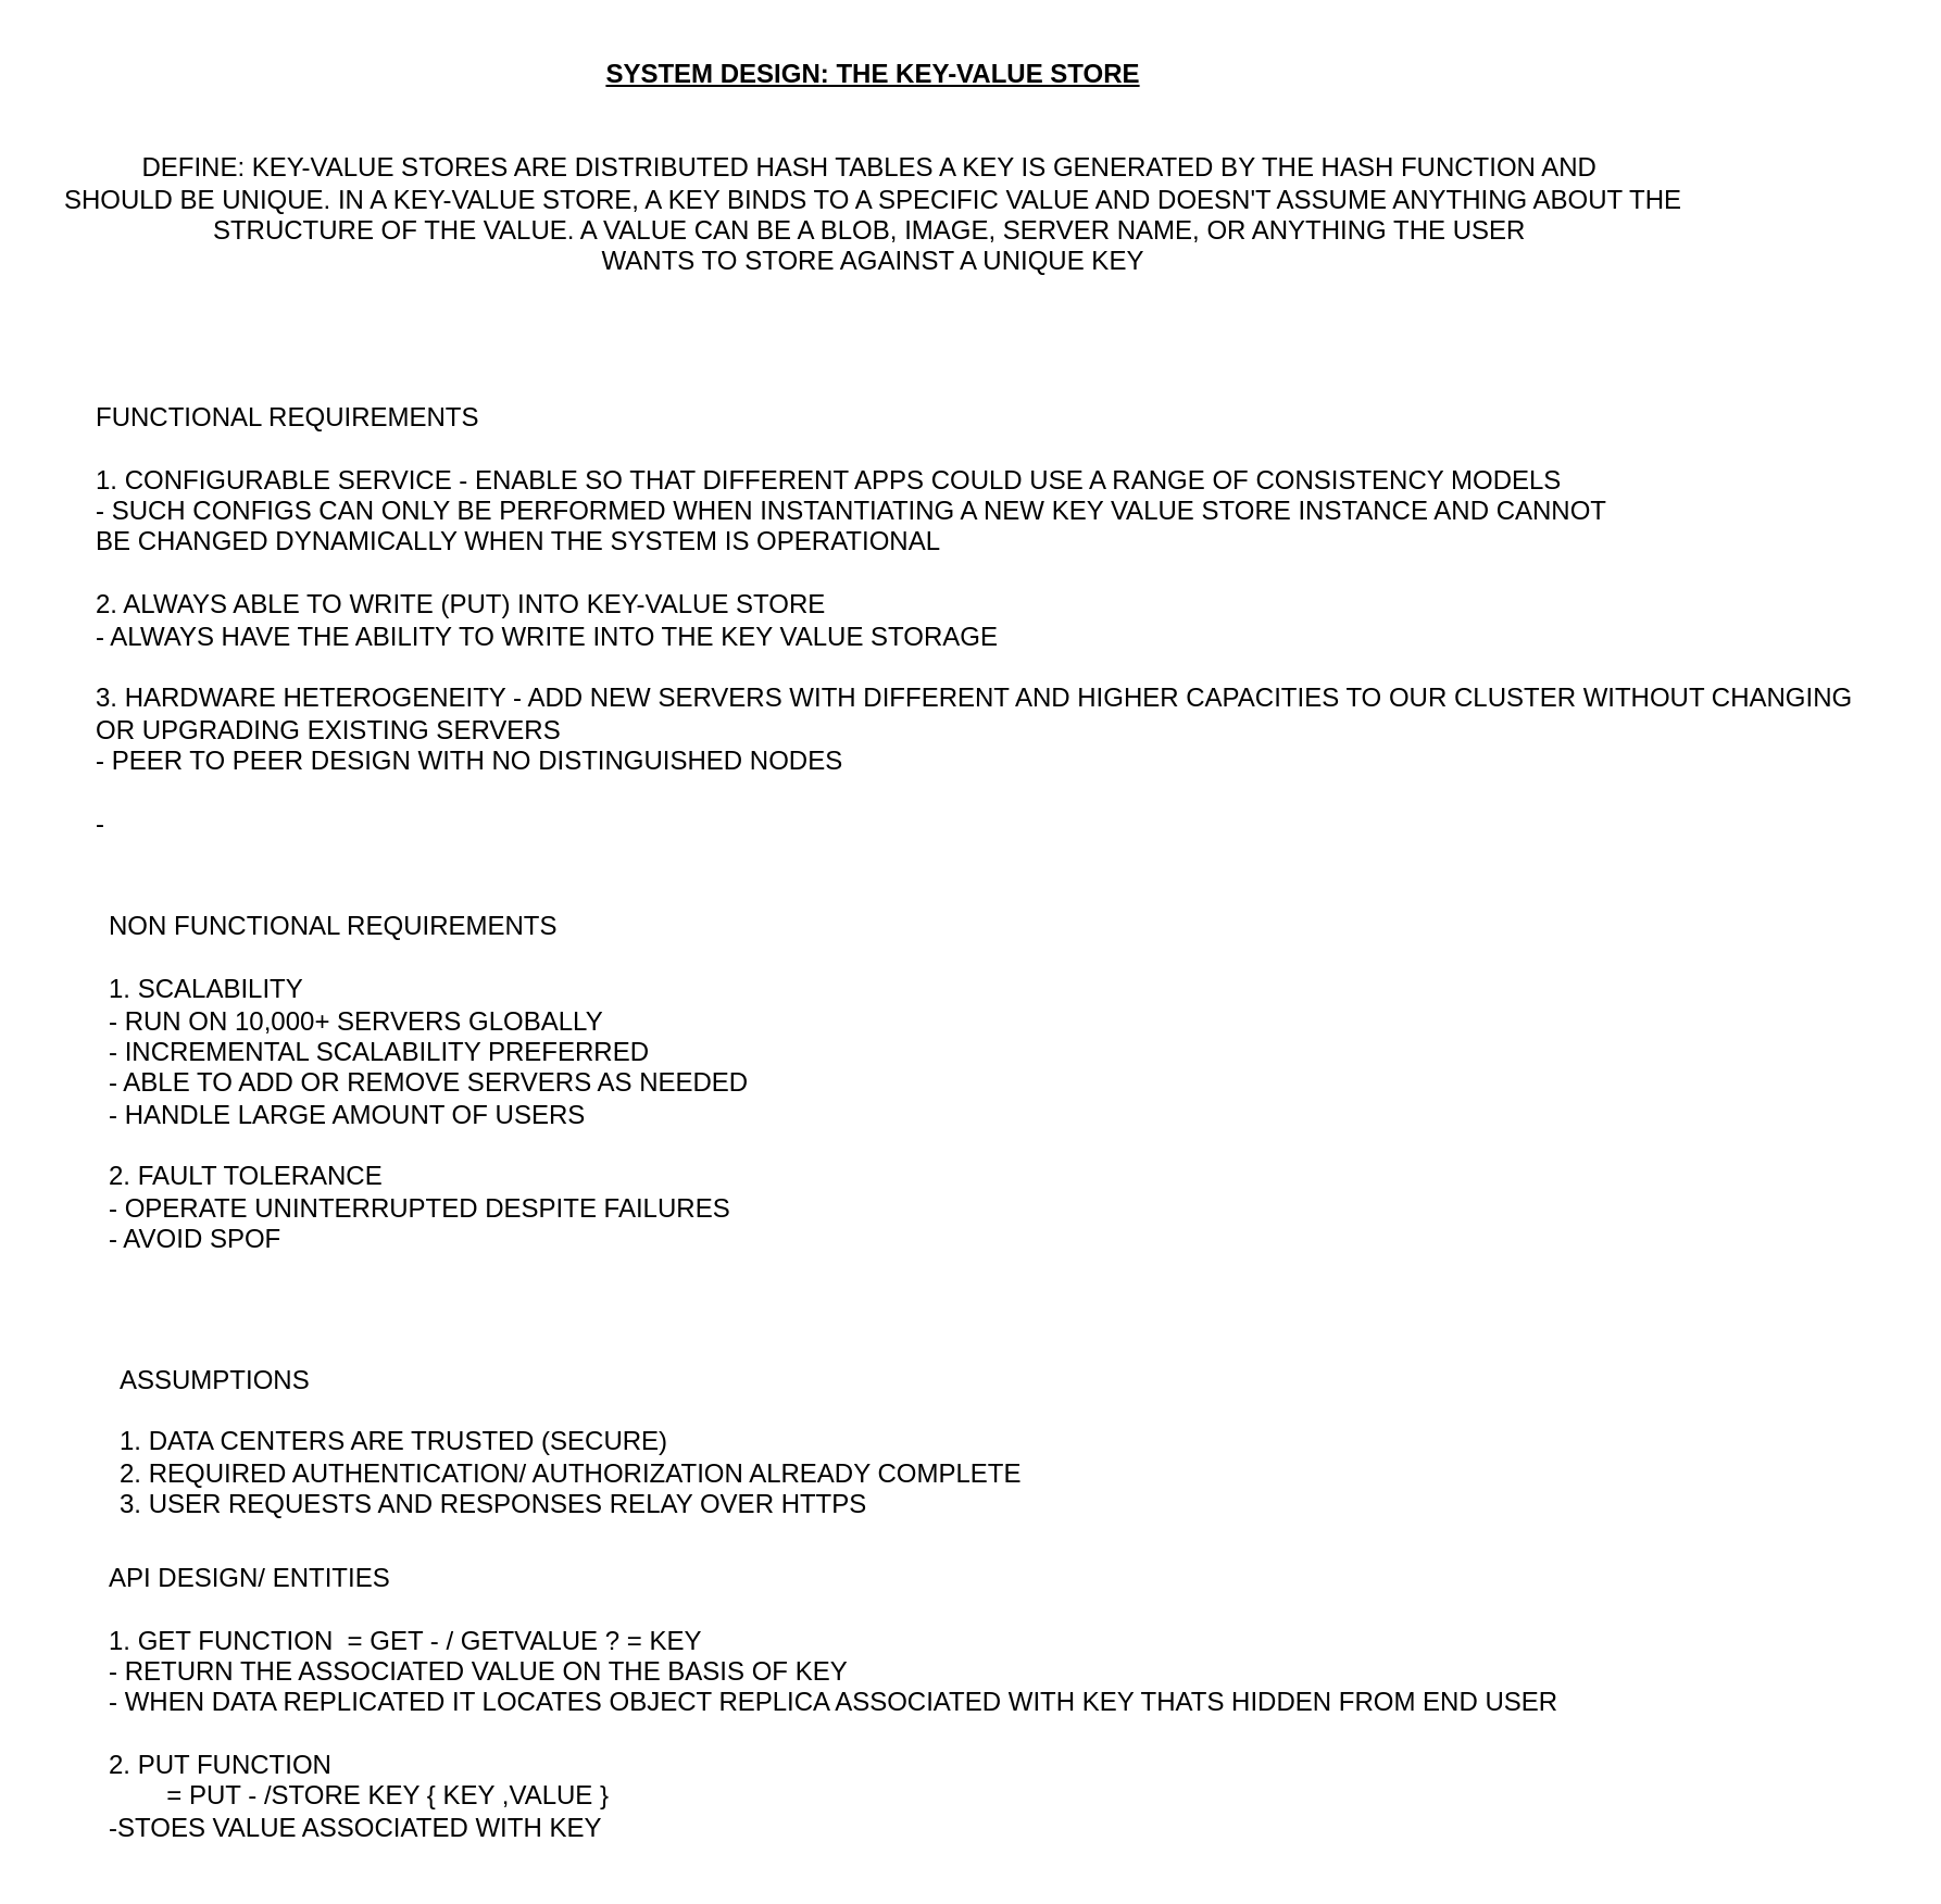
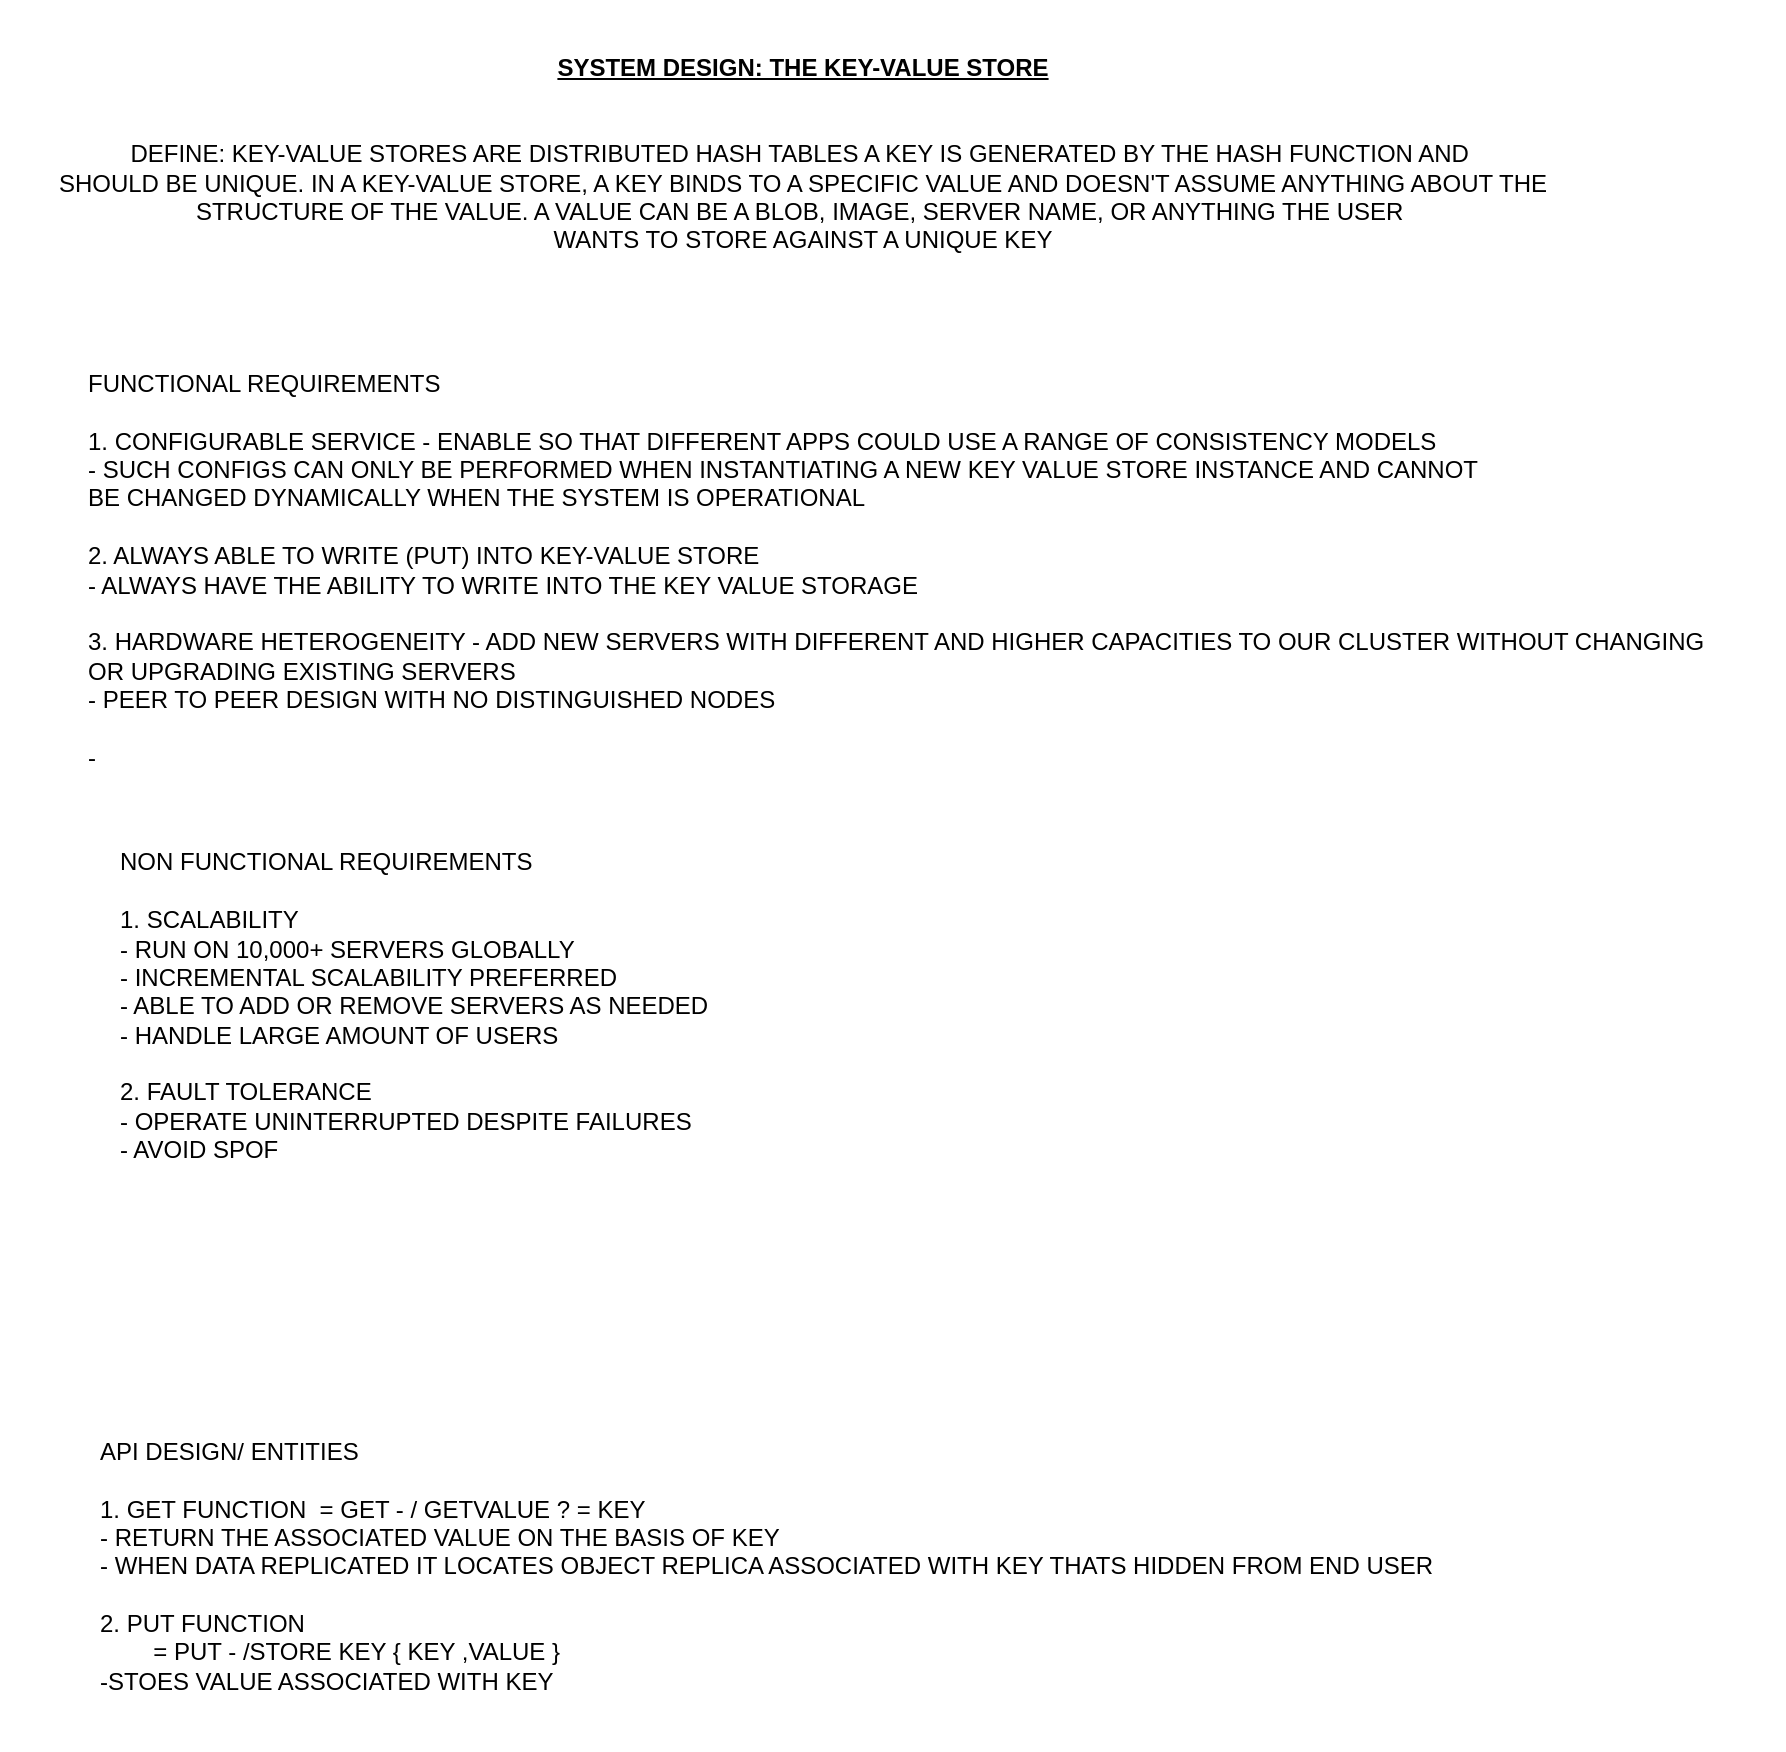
- <mxCell id="4" value="NON FUNCTIONAL REQUIREMENTS&amp;nbsp;&lt;div&gt;&lt;br&gt;&lt;/div&gt;&lt;div&gt;1. SCALABILITY&lt;/div&gt;&lt;div&gt;- RUN ON 10,000+ SERVERS GLOBALLY&lt;/div&gt;&lt;div&gt;- INCREMENTAL SCALABILITY PREFERRED&lt;/div&gt;&lt;div&gt;- ABLE TO ADD OR REMOVE SERVERS AS NEEDED&lt;/div&gt;&lt;div&gt;- HANDLE LARGE AMOUNT OF USERS&lt;/div&gt;&lt;div&gt;&lt;br&gt;&lt;/div&gt;&lt;div&gt;2. FAULT TOLERANCE&lt;/div&gt;&lt;div&gt;- OPERATE UNINTERRUPTED DESPITE FAILURES&lt;/div&gt;&lt;div&gt;- AVOID SPOF&lt;/div&gt;" style="text;html=1;align=left;verticalAlign=middle;resizable=0;points=[];autosize=1;strokeColor=none;fillColor=none;" vertex="1" parent="1"><mxGeometry x="48" y="413" width="312" height="170" as="geometry" /></mxCell>
+ <mxCell id="4" value="NON FUNCTIONAL REQUIREMENTS&amp;nbsp;&lt;div&gt;&lt;br&gt;&lt;/div&gt;&lt;div&gt;1. SCALABILITY&lt;/div&gt;&lt;div&gt;- RUN ON 10,000+ SERVERS GLOBALLY&lt;/div&gt;&lt;div&gt;- INCREMENTAL SCALABILITY PREFERRED&lt;/div&gt;&lt;div&gt;- ABLE TO ADD OR REMOVE SERVERS AS NEEDED&lt;/div&gt;&lt;div&gt;- HANDLE LARGE AMOUNT OF USERS&lt;/div&gt;&lt;div&gt;&lt;br&gt;&lt;/div&gt;&lt;div&gt;2. FAULT TOLERANCE&lt;/div&gt;&lt;div&gt;- OPERATE UNINTERRUPTED DESPITE FAILURES&lt;/div&gt;&lt;div&gt;- AVOID SPOF&lt;/div&gt;" style="text;html=1;align=left;verticalAlign=middle;resizable=0;points=[];autosize=1;strokeColor=none;fillColor=none;" vertex="1" parent="1"><mxGeometry x="58" y="418" width="312" height="170" as="geometry" /></mxCell>
- <mxCell id="5" value="ASSUMPTIONS&lt;div&gt;&lt;br&gt;&lt;/div&gt;&lt;div&gt;1. DATA CENTERS ARE TRUSTED (SECURE)&lt;/div&gt;&lt;div&gt;2. REQUIRED AUTHENTICATION/ AUTHORIZATION ALREADY COMPLETE&amp;nbsp;&lt;/div&gt;&lt;div&gt;3. USER REQUESTS AND RESPONSES RELAY OVER HTTPS&lt;/div&gt;" style="text;html=1;align=left;verticalAlign=middle;resizable=0;points=[];autosize=1;strokeColor=none;fillColor=none;" vertex="1" parent="1"><mxGeometry x="53" y="621" width="436" height="84" as="geometry" /></mxCell>
